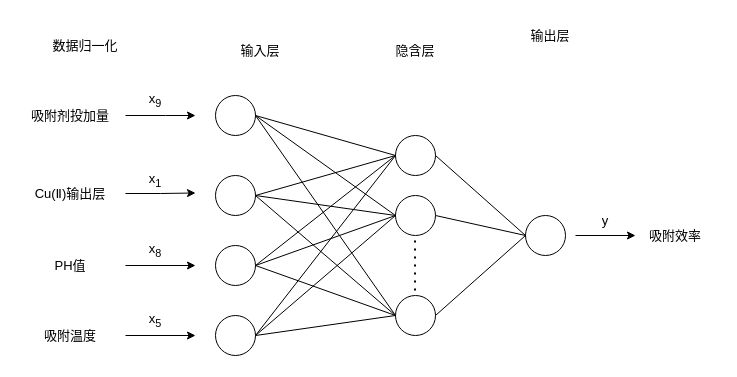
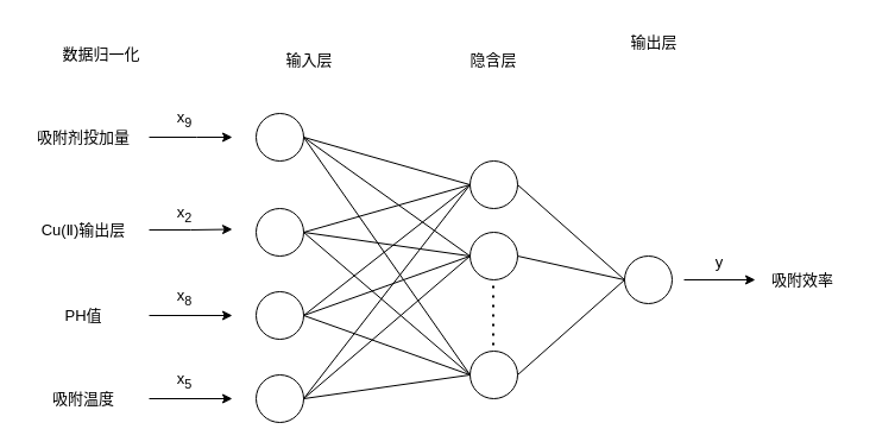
- <mxCell id="35" value="x&lt;sub&gt;1&lt;/sub&gt;" style="rounded=0;whiteSpace=wrap;html=1;fontSize=13;strokeWidth=1;shadow=0;sketch=0;glass=0;strokeColor=#FFFFFF;opacity=0;" vertex="1" parent="1"><mxGeometry x="95" y="165" width="120" height="30" as="geometry" /></mxCell>
+ <mxCell id="35" value="x&lt;sub&gt;2&lt;/sub&gt;" style="rounded=0;whiteSpace=wrap;html=1;fontSize=13;strokeWidth=1;shadow=0;sketch=0;glass=0;strokeColor=#FFFFFF;opacity=0;" vertex="1" parent="1"><mxGeometry x="95" y="165" width="120" height="30" as="geometry" /></mxCell>
